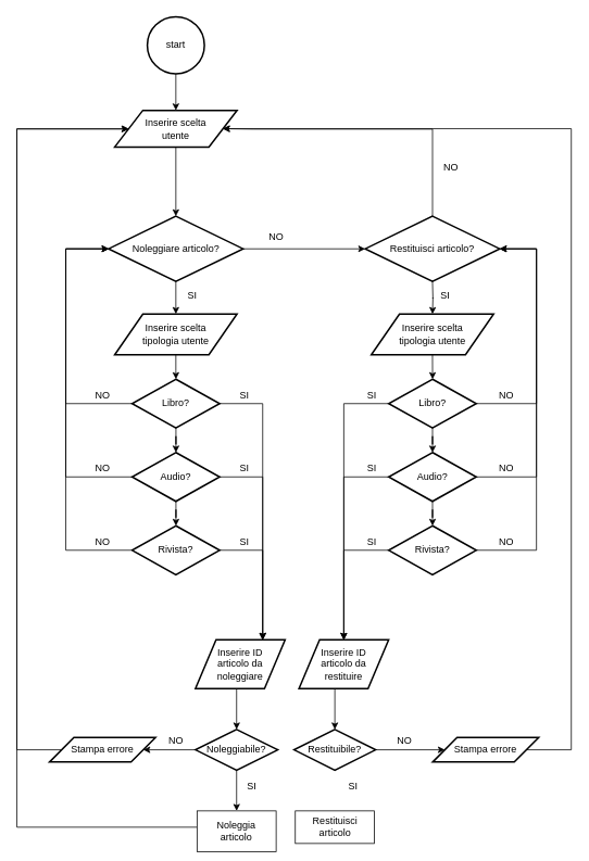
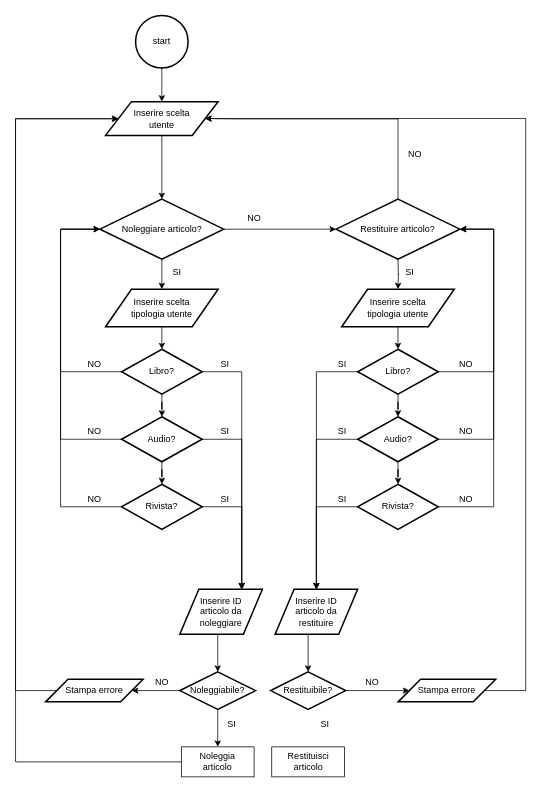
- <mxCell id="10" value="Restituisci articolo?" style="strokeWidth=2;html=1;shape=mxgraph.flowchart.decision;whiteSpace=wrap;" vertex="1" parent="1"><mxGeometry x="447.25" y="265" width="165" height="80" as="geometry" /></mxCell>
+ <mxCell id="10" value="Restituire articolo?" style="strokeWidth=2;html=1;shape=mxgraph.flowchart.decision;whiteSpace=wrap;" vertex="1" parent="1"><mxGeometry x="447.25" y="265" width="165" height="80" as="geometry" /></mxCell>
- <mxCell id="66" value="Noleggia&lt;br&gt;articolo" style="rounded=0;whiteSpace=wrap;html=1;" vertex="1" parent="1"><mxGeometry x="241" y="995" width="97" height="50" as="geometry" /></mxCell>
+ <mxCell id="66" value="Noleggia&lt;br&gt;articolo" style="rounded=0;whiteSpace=wrap;html=1;" vertex="1" parent="1"><mxGeometry x="241" y="995" width="97" height="40" as="geometry" /></mxCell>
